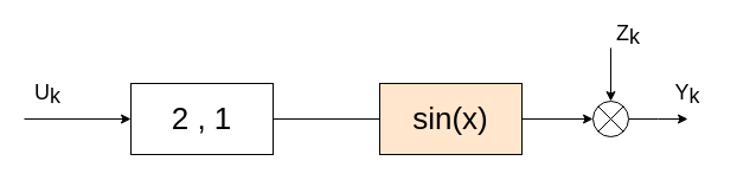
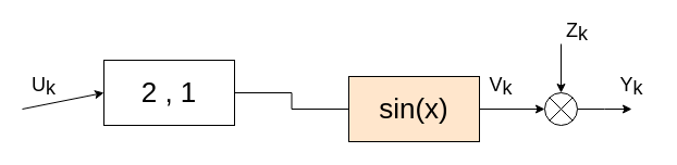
+ <mxCell id="8" value="&lt;font style=&quot;font-size: 18px&quot;&gt;V&lt;/font&gt;&lt;sub style=&quot;font-size: 18px&quot;&gt;&lt;font style=&quot;font-size: 18px&quot;&gt;k&lt;/font&gt;&lt;br&gt;&lt;/sub&gt;" style="text;html=1;strokeColor=none;fillColor=none;align=center;verticalAlign=middle;whiteSpace=wrap;rounded=0;" vertex="1" parent="1"><mxGeometry x="440" y="70" width="40" height="20" as="geometry" /></mxCell>
- <mxCell id="3" value="&lt;font style=&quot;font-size: 26px&quot;&gt;2 , 1&lt;/font&gt;" style="rounded=0;whiteSpace=wrap;html=1;" vertex="1" parent="1"><mxGeometry x="110" y="70" width="120" height="60" as="geometry" /></mxCell>
+ <mxCell id="3" value="&lt;font style=&quot;font-size: 26px&quot;&gt;2 , 1&lt;/font&gt;" style="rounded=0;whiteSpace=wrap;html=1;" vertex="1" parent="1"><mxGeometry x="95" y="55" width="120" height="60" as="geometry" /></mxCell>
